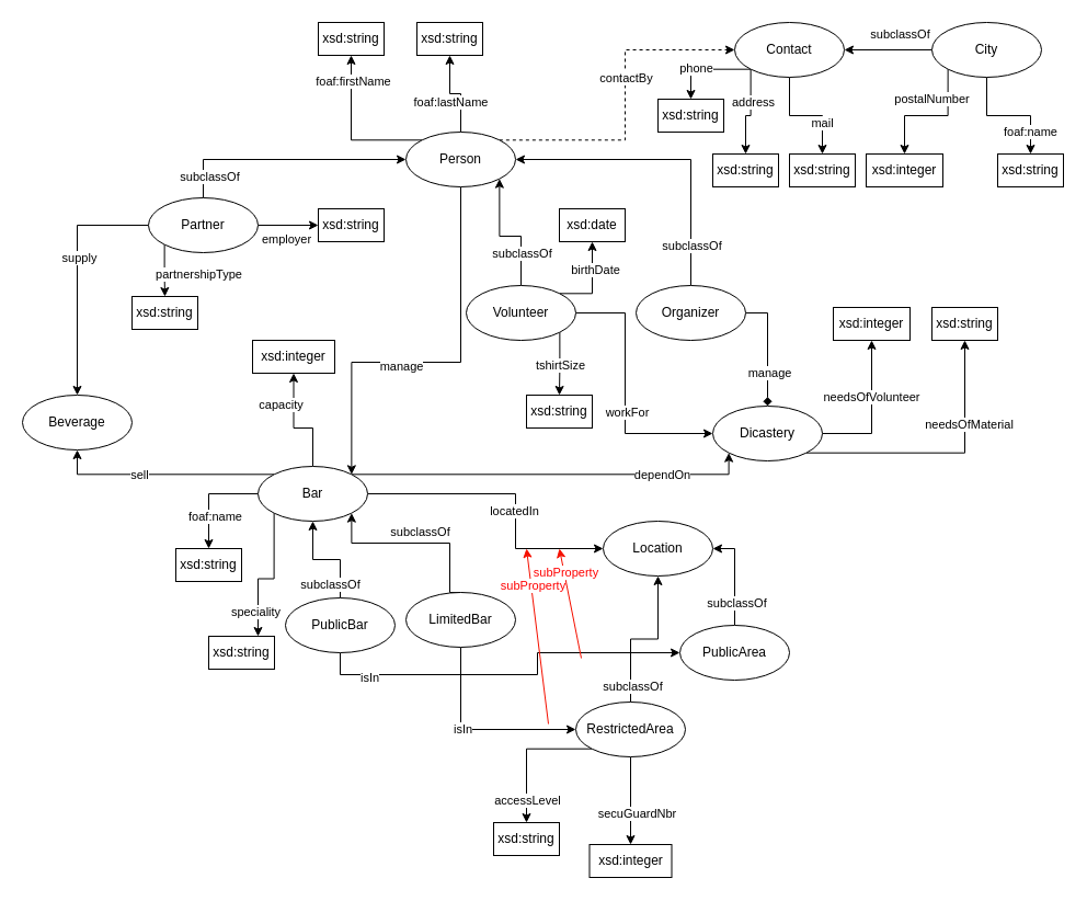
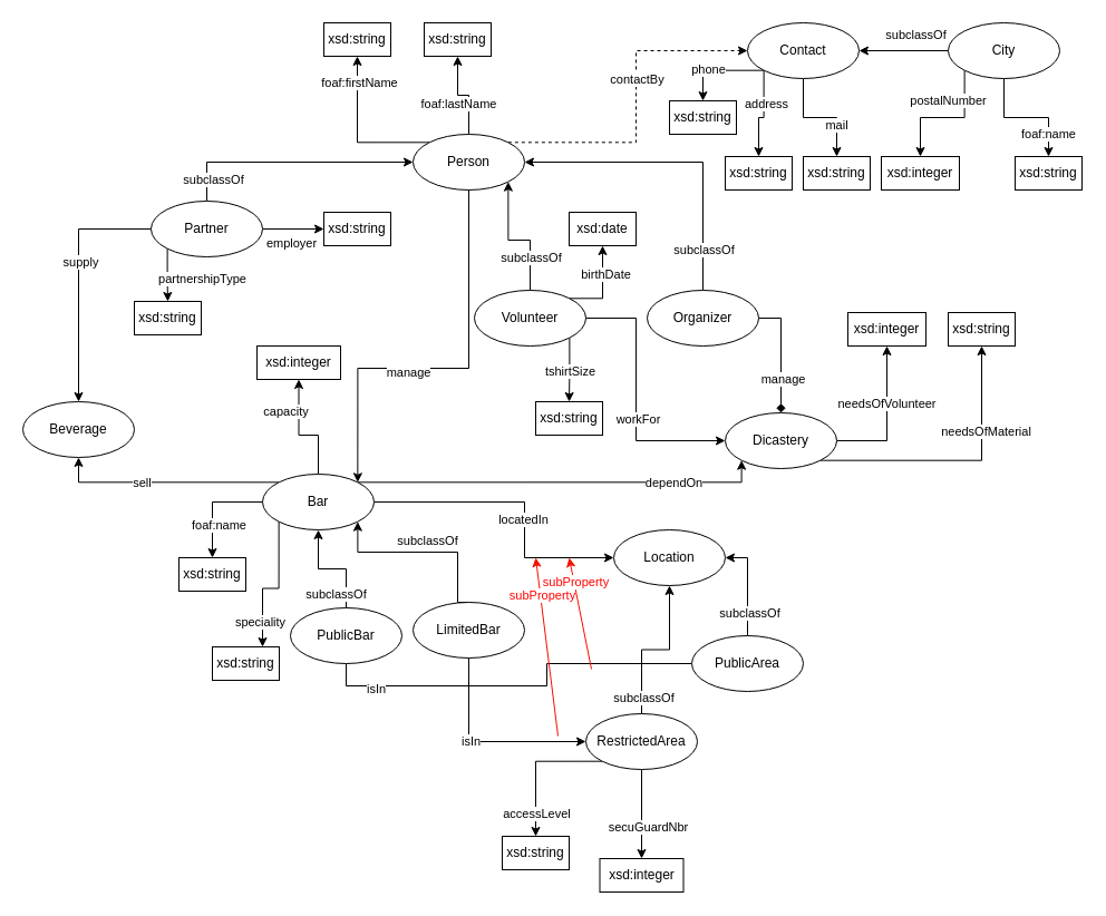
- <mxCell id="47" style="edgeStyle=orthogonalEdgeStyle;rounded=0;orthogonalLoop=1;jettySize=auto;html=1;exitX=0.5;exitY=1;exitDx=0;exitDy=0;entryX=0;entryY=0.5;entryDx=0;entryDy=0;" edge="1" parent="1" source="49" target="95"><mxGeometry relative="1" as="geometry" /></mxCell>
+ <mxCell id="47" style="edgeStyle=orthogonalEdgeStyle;rounded=0;orthogonalLoop=1;jettySize=auto;html=1;exitX=0.5;exitY=1;exitDx=0;exitDy=0;entryX=0;entryY=0.5;entryDx=0;entryDy=0;endArrow=none;" edge="1" parent="1" source="49" target="95"><mxGeometry relative="1" as="geometry" /></mxCell>
